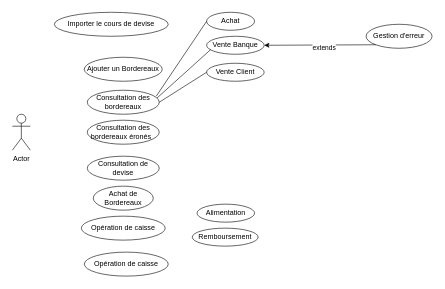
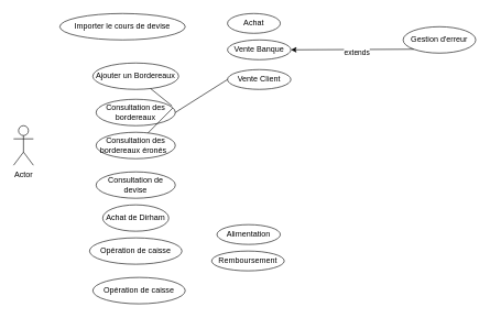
- <mxCell id="10" value="" style="endArrow=none;html=1;entryX=0;entryY=0.5;entryDx=0;entryDy=0;exitX=0.958;exitY=0.25;exitDx=0;exitDy=0;exitPerimeter=0;" parent="1" source="7" target="4" edge="1"><mxGeometry width="50" height="50" relative="1" as="geometry"><mxPoint x="260" y="150" as="sourcePoint" /><mxPoint x="380" y="260" as="targetPoint" /></mxGeometry></mxCell>
+ <mxCell id="10" value="" style="endArrow=none;html=1;exitX=0.958;exitY=0.25;exitDx=0;exitDy=0;exitPerimeter=0;" parent="1" source="7" target="3" edge="1"><mxGeometry width="50" height="50" relative="1" as="geometry"><mxPoint x="260" y="150" as="sourcePoint" /><mxPoint x="380" y="260" as="targetPoint" /></mxGeometry></mxCell>
- <mxCell id="11" value="" style="endArrow=none;html=1;entryX=0.069;entryY=0.744;entryDx=0;entryDy=0;exitX=0.969;exitY=0.325;exitDx=0;exitDy=0;entryPerimeter=0;exitPerimeter=0;" parent="1" source="7" target="8" edge="1"><mxGeometry width="50" height="50" relative="1" as="geometry"><mxPoint x="310" y="130" as="sourcePoint" /><mxPoint x="354" y="85" as="targetPoint" /></mxGeometry></mxCell>
+ <mxCell id="11" value="" style="endArrow=none;html=1;exitX=0.969;exitY=0.325;exitDx=0;exitDy=0;exitPerimeter=0;" parent="1" source="7" target="15" edge="1"><mxGeometry width="50" height="50" relative="1" as="geometry"><mxPoint x="310" y="130" as="sourcePoint" /><mxPoint x="354" y="85" as="targetPoint" /></mxGeometry></mxCell>
- <mxCell id="17" value="Achat de Bordereaux" style="ellipse;whiteSpace=wrap;html=1;" parent="1" vertex="1"><mxGeometry x="155" y="310" width="100" height="40" as="geometry" /></mxCell>
+ <mxCell id="17" value="Achat de Dirham" style="ellipse;whiteSpace=wrap;html=1;" parent="1" vertex="1"><mxGeometry x="155" y="310" width="100" height="40" as="geometry" /></mxCell>
